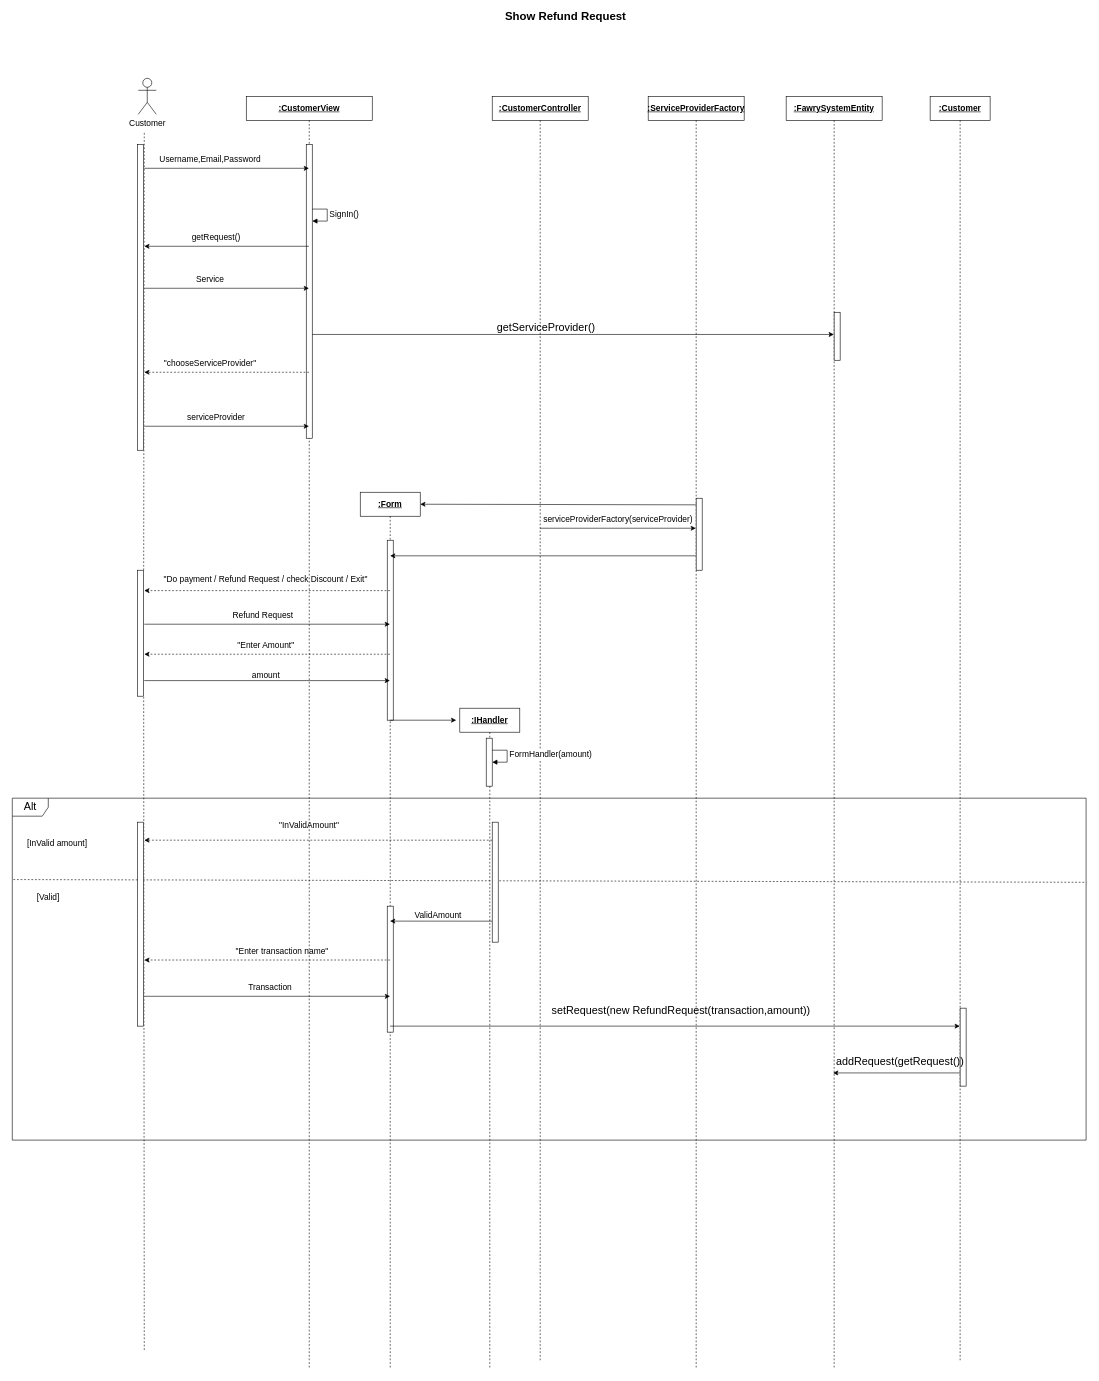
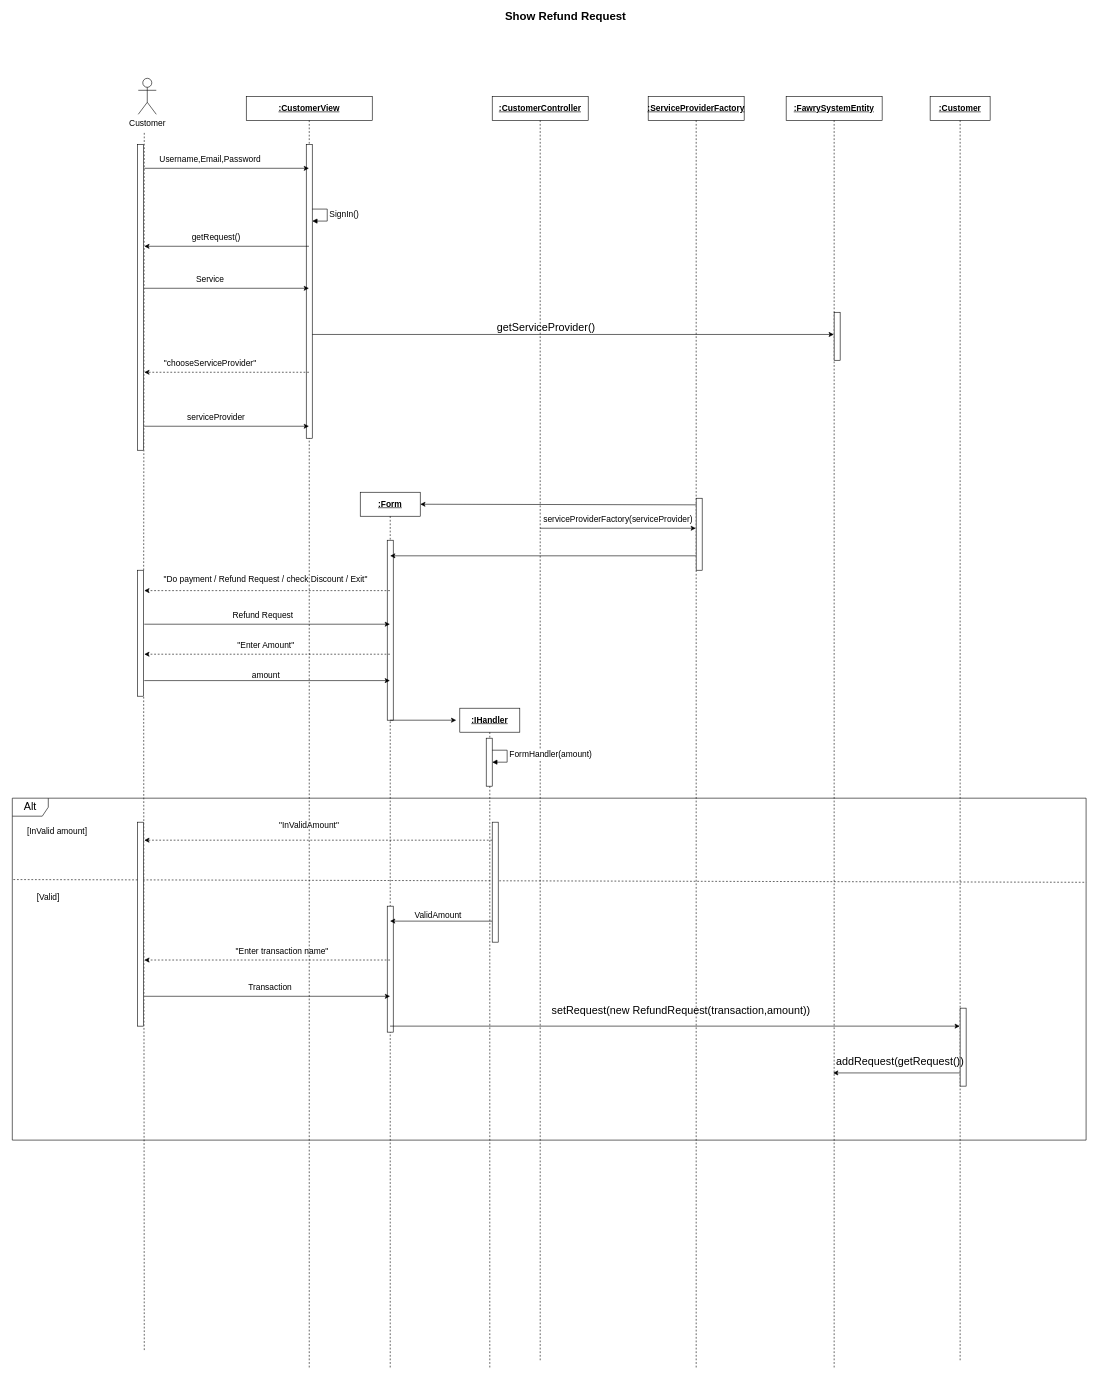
- <mxCell id="45" value="[InValid amount]" style="text;html=1;strokeColor=none;fillColor=none;align=center;verticalAlign=middle;whiteSpace=wrap;rounded=0;fontSize=14;" parent="1" vertex="1"><mxGeometry x="40" y="1390" width="110" height="30" as="geometry" /></mxCell>
+ <mxCell id="45" value="[InValid amount]" style="text;html=1;strokeColor=none;fillColor=none;align=center;verticalAlign=middle;whiteSpace=wrap;rounded=0;fontSize=14;" parent="1" vertex="1"><mxGeometry x="40" y="1370" width="110" height="30" as="geometry" /></mxCell>
